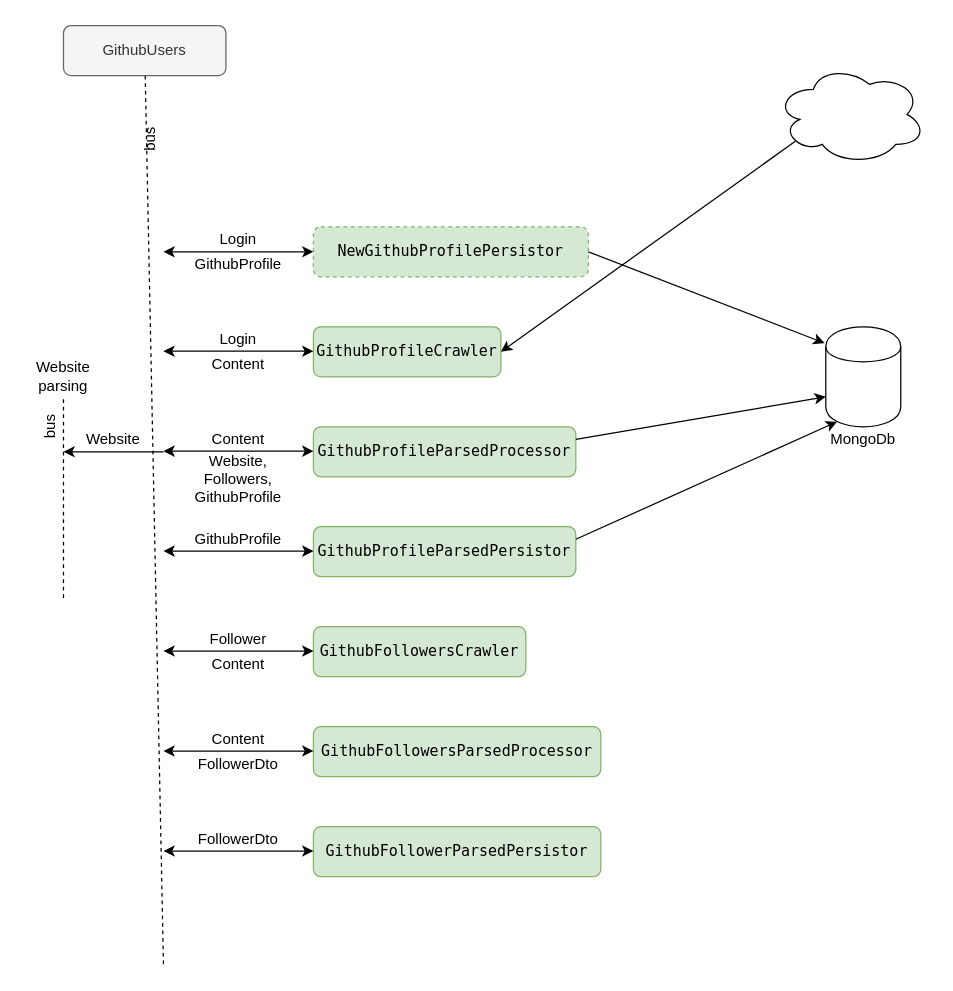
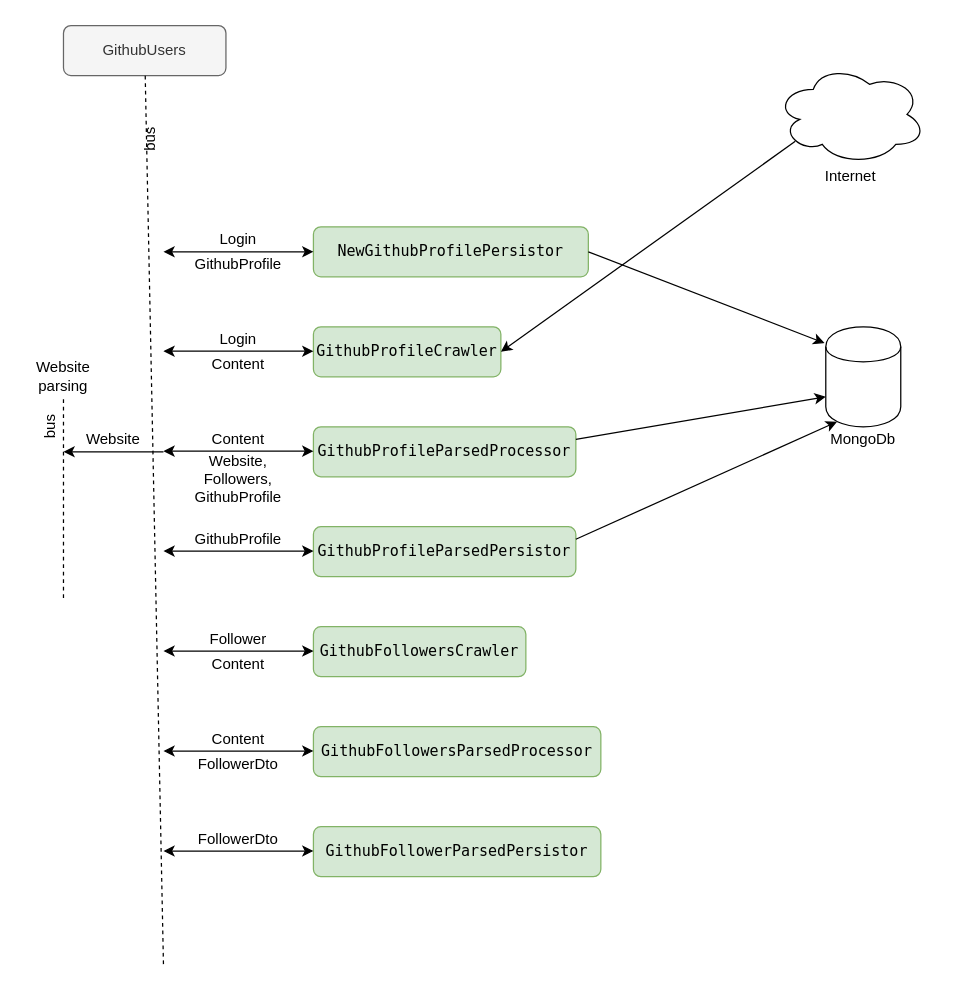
+ <mxCell id="24" value="Internet" style="text;html=1;strokeColor=none;fillColor=none;align=center;verticalAlign=middle;whiteSpace=wrap;rounded=0;" parent="1" vertex="1"><mxGeometry x="660" y="131" width="40" height="20" as="geometry" /></mxCell>
- <mxCell id="5" value="&lt;pre&gt;&lt;pre style=&quot;font-family: &amp;#34;dejavu sans mono&amp;#34;&quot;&gt;NewGithubProfilePersistor&lt;/pre&gt;&lt;/pre&gt;" style="rounded=1;whiteSpace=wrap;html=1;fontSize=12;glass=0;strokeWidth=1;shadow=0;fillColor=#d5e8d4;strokeColor=#82b366;dashed=1;" parent="1" vertex="1"><mxGeometry x="250" y="181" width="220" height="40" as="geometry" /></mxCell>
+ <mxCell id="5" value="&lt;pre&gt;&lt;pre style=&quot;font-family: &amp;#34;dejavu sans mono&amp;#34;&quot;&gt;NewGithubProfilePersistor&lt;/pre&gt;&lt;/pre&gt;" style="rounded=1;whiteSpace=wrap;html=1;fontSize=12;glass=0;strokeWidth=1;shadow=0;fillColor=#d5e8d4;strokeColor=#82b366;" parent="1" vertex="1"><mxGeometry x="250" y="181" width="220" height="40" as="geometry" /></mxCell>
